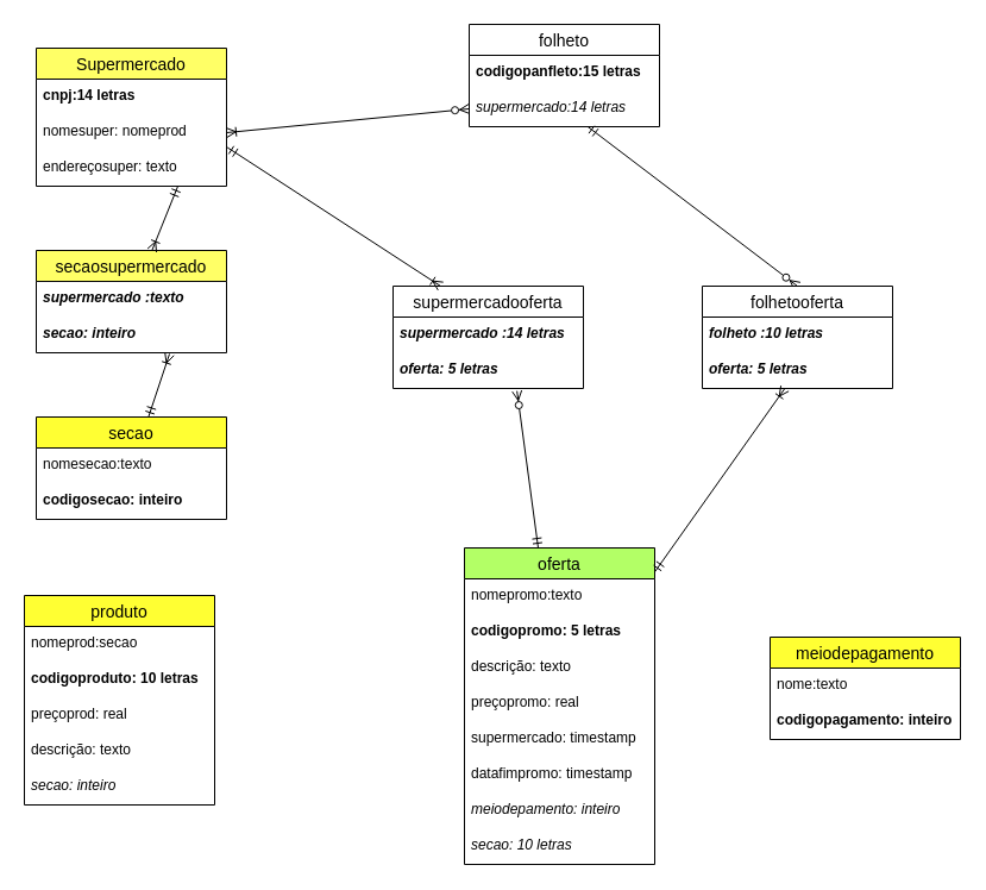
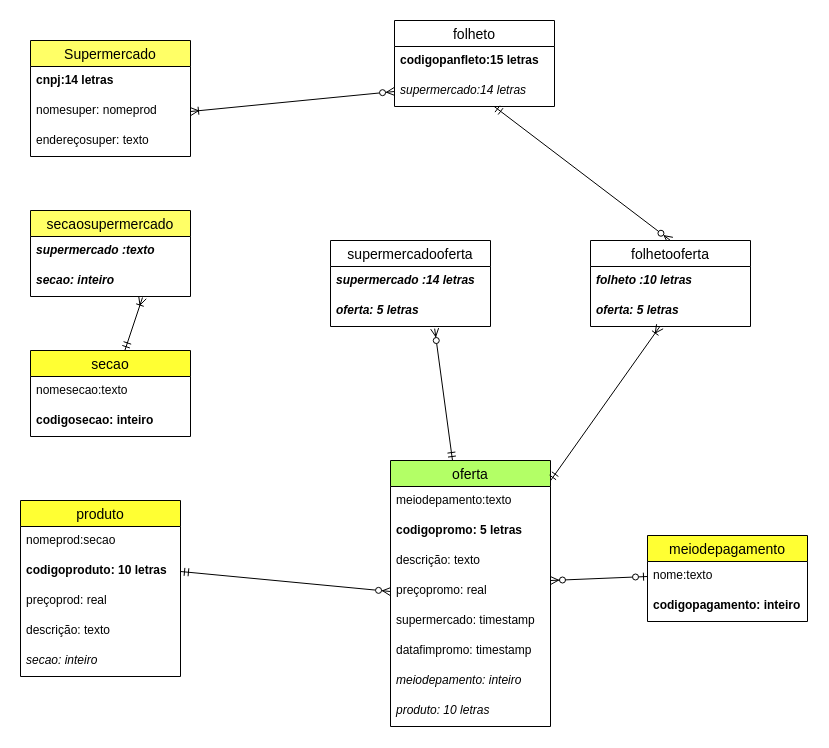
- <mxCell id="47" value="" style="fontSize=12;html=1;endArrow=ERoneToMany;endFill=0;startArrow=ERmandOne;startFill=0;entryX=0.25;entryY=0;entryDx=0;entryDy=0;exitX=1.004;exitY=-0.086;exitDx=0;exitDy=0;exitPerimeter=0;" edge="1" parent="1" source="5" target="44"><mxGeometry width="100" height="100" relative="1" as="geometry"><mxPoint x="540" y="462.857" as="sourcePoint" /><mxPoint x="340" y="140" as="targetPoint" /></mxGeometry></mxCell>
- <mxCell id="37" value="" style="fontSize=12;html=1;endArrow=ERmandOne;endFill=0;entryX=0.744;entryY=1;entryDx=0;entryDy=0;entryPerimeter=0;startArrow=ERoneToMany;startFill=0;" edge="1" parent="1" source="34" target="5"><mxGeometry width="100" height="100" relative="1" as="geometry"><mxPoint x="340" y="360" as="sourcePoint" /><mxPoint x="260" y="190" as="targetPoint" /></mxGeometry></mxCell>
- <mxCell id="22" value="nomepromo:texto" style="text;strokeColor=none;fillColor=none;spacingLeft=4;spacingRight=4;overflow=hidden;rotatable=0;points=[[0,0.5],[1,0.5]];portConstraint=eastwest;fontSize=12;" vertex="1" parent="21"><mxGeometry y="26" width="160" height="30" as="geometry" /></mxCell>
+ <mxCell id="22" value="meiodepamento:texto" style="text;strokeColor=none;fillColor=none;spacingLeft=4;spacingRight=4;overflow=hidden;rotatable=0;points=[[0,0.5],[1,0.5]];portConstraint=eastwest;fontSize=12;" vertex="1" parent="21"><mxGeometry y="26" width="160" height="30" as="geometry" /></mxCell>
+ <mxCell id="30" value="" style="fontSize=12;html=1;endArrow=ERzeroToOne;endFill=0;entryX=0;entryY=0.5;entryDx=0;entryDy=0;exitX=1;exitY=0.133;exitDx=0;exitDy=0;exitPerimeter=0;startArrow=ERzeroToMany;startFill=1;" edge="1" parent="1" source="25" target="16"><mxGeometry width="100" height="100" relative="1" as="geometry"><mxPoint x="340" y="390" as="sourcePoint" /><mxPoint x="440" y="290" as="targetPoint" /></mxGeometry></mxCell>
+ <mxCell id="31" value="" style="fontSize=12;html=1;endArrow=ERmandOne;endFill=0;startArrow=ERzeroToMany;startFill=1;entryX=1;entryY=0.5;entryDx=0;entryDy=0;exitX=0;exitY=0.5;exitDx=0;exitDy=0;" edge="1" parent="1" source="25" target="11"><mxGeometry width="100" height="100" relative="1" as="geometry"><mxPoint x="230" y="423" as="sourcePoint" /><mxPoint x="230" y="330" as="targetPoint" /></mxGeometry></mxCell>
- <mxCell id="29" value="secao: 10 letras" style="text;strokeColor=none;fillColor=none;spacingLeft=4;spacingRight=4;overflow=hidden;rotatable=0;points=[[0,0.5],[1,0.5]];portConstraint=eastwest;fontSize=12;fontStyle=2" vertex="1" parent="21"><mxGeometry y="236" width="160" height="30" as="geometry" /></mxCell>
+ <mxCell id="29" value="produto: 10 letras" style="text;strokeColor=none;fillColor=none;spacingLeft=4;spacingRight=4;overflow=hidden;rotatable=0;points=[[0,0.5],[1,0.5]];portConstraint=eastwest;fontSize=12;fontStyle=2" vertex="1" parent="21"><mxGeometry y="236" width="160" height="30" as="geometry" /></mxCell>
